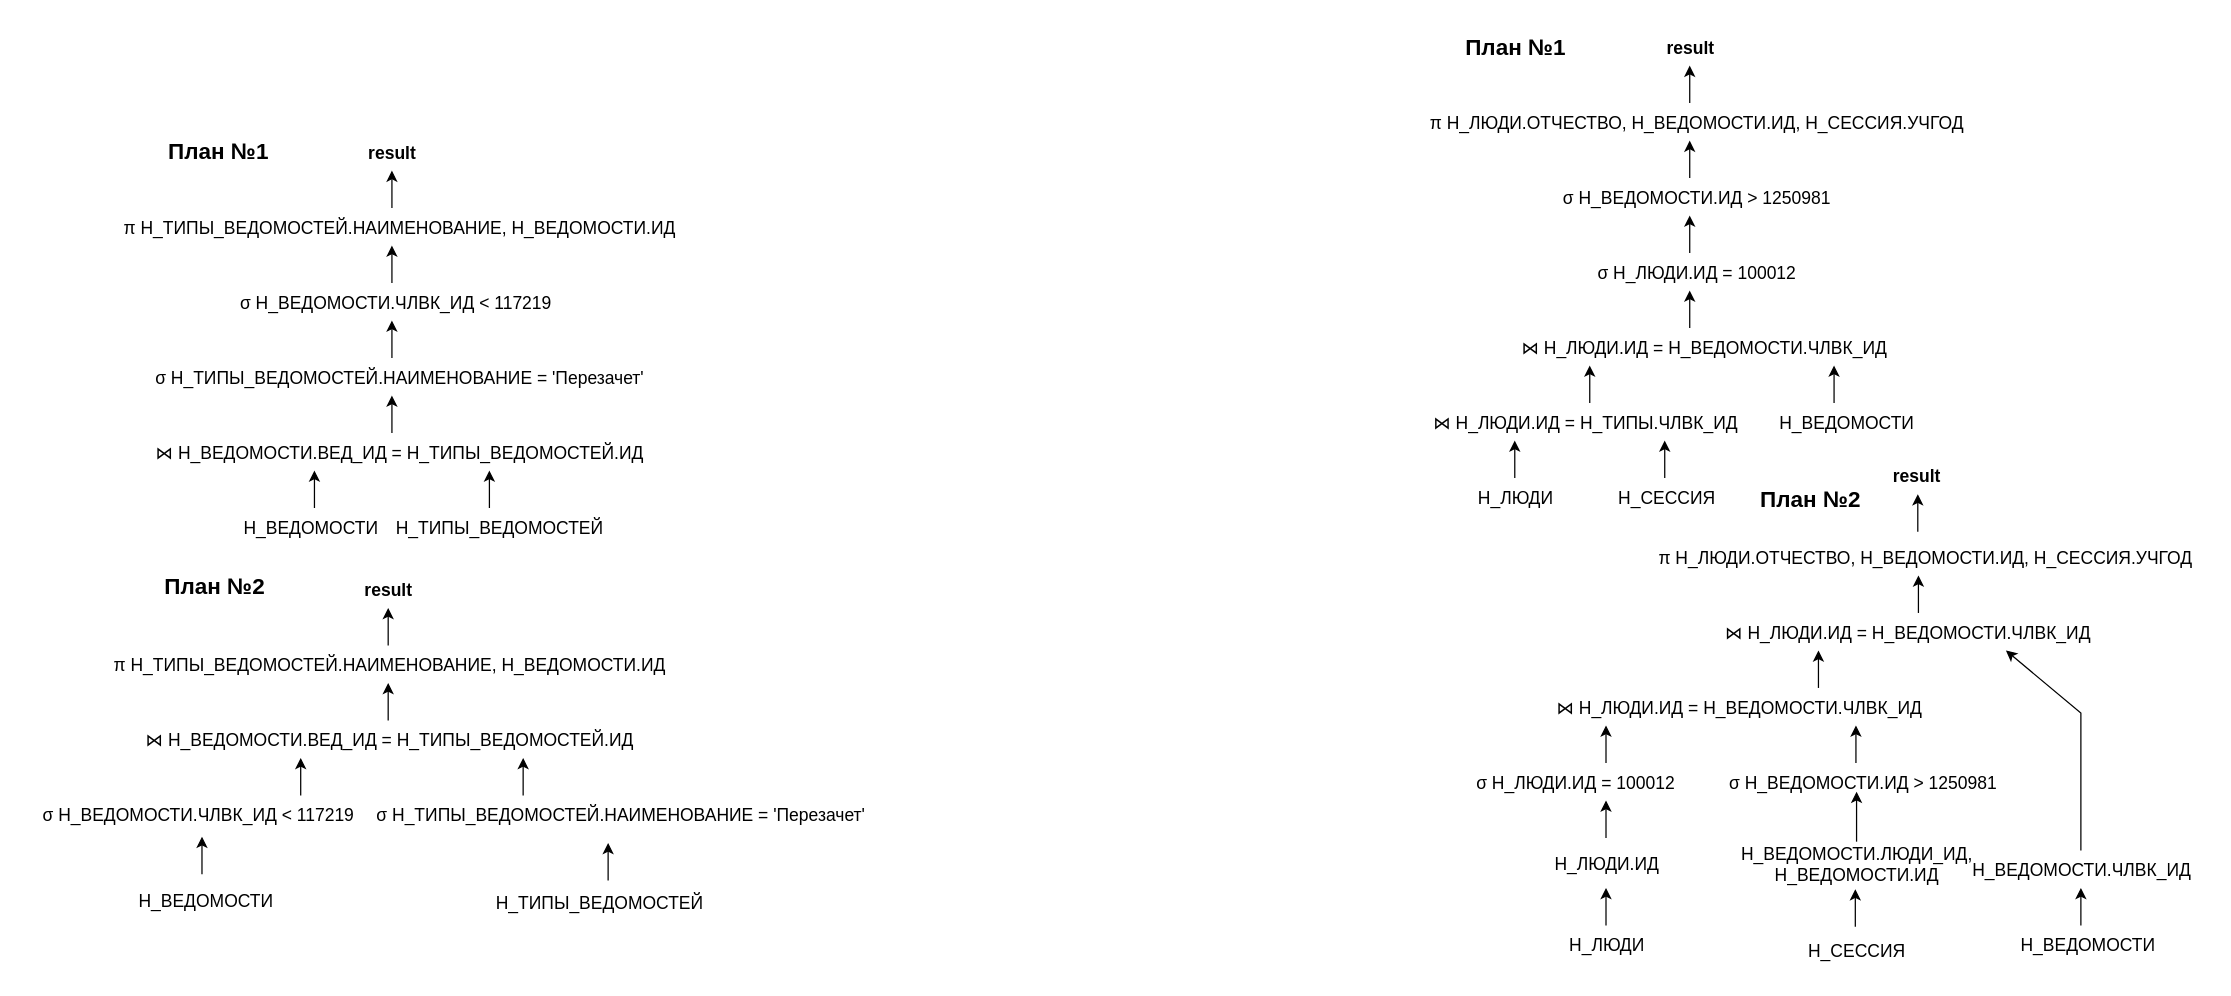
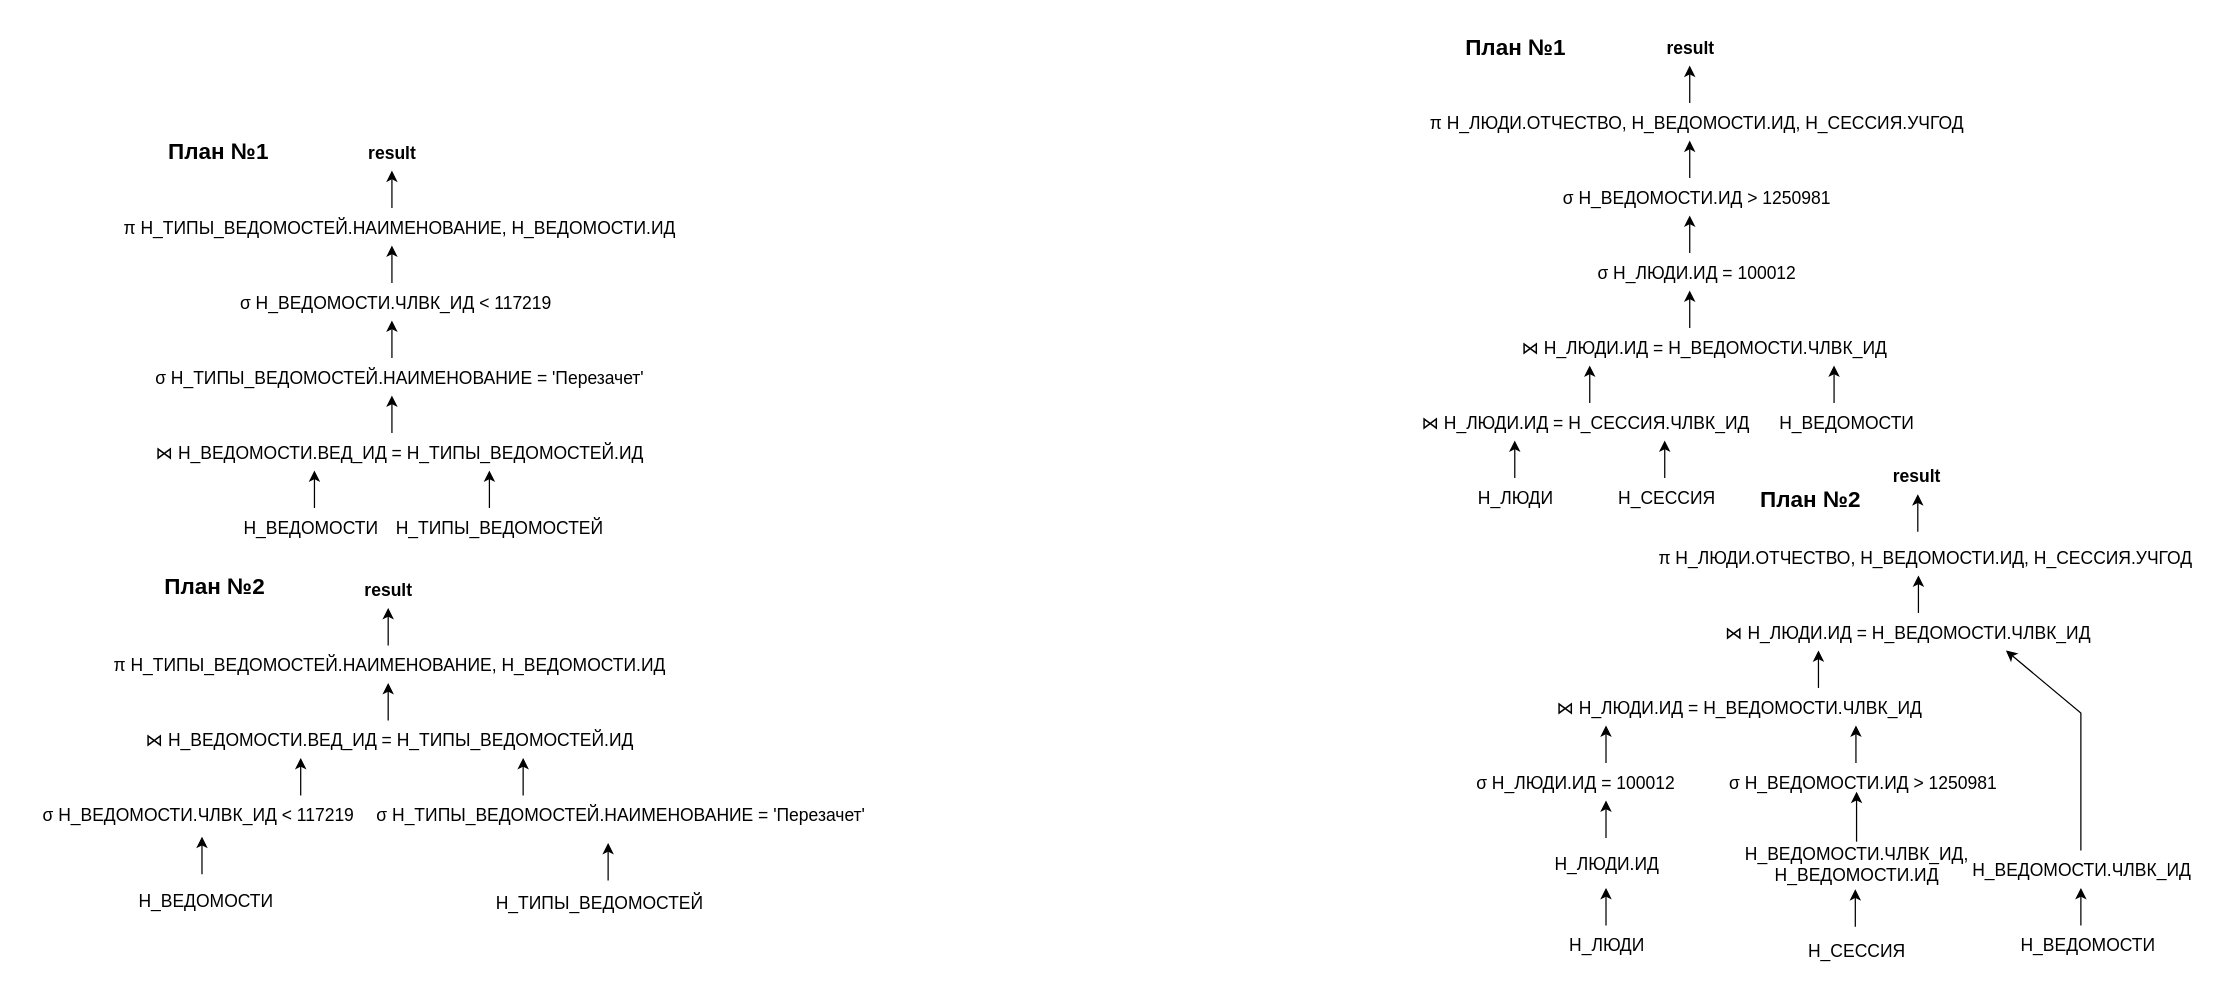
- <mxCell id="35" value="&lt;font style=&quot;font-size: 14px;&quot;&gt;⋈&amp;nbsp;Н_ЛЮДИ.ИД = Н_ТИПЫ.ЧЛВК_ИД&lt;/font&gt;" style="text;html=1;align=center;verticalAlign=middle;resizable=0;points=[];autosize=1;strokeColor=none;fillColor=none;" parent="1" vertex="1"><mxGeometry x="1128.5" y="323" width="278" height="29" as="geometry" /></mxCell>
+ <mxCell id="35" value="&lt;font style=&quot;font-size: 14px;&quot;&gt;⋈&amp;nbsp;Н_ЛЮДИ.ИД = Н_СЕССИЯ.ЧЛВК_ИД&lt;/font&gt;" style="text;html=1;align=center;verticalAlign=middle;resizable=0;points=[];autosize=1;strokeColor=none;fillColor=none;" parent="1" vertex="1"><mxGeometry x="1128.5" y="323" width="278" height="29" as="geometry" /></mxCell>
- <mxCell id="48" value="&lt;font style=&quot;font-size: 14px;&quot;&gt;Н_ВЕДОМОСТИ.ЛЮДИ_ИД,&lt;br&gt;Н_ВЕДОМОСТИ.ИД&lt;/font&gt;" style="text;html=1;align=center;verticalAlign=middle;resizable=0;points=[];autosize=1;strokeColor=none;fillColor=none;" parent="1" vertex="1"><mxGeometry x="1386" y="667.5" width="197" height="46" as="geometry" /></mxCell>
+ <mxCell id="48" value="&lt;font style=&quot;font-size: 14px;&quot;&gt;Н_ВЕДОМОСТИ.ЧЛВК_ИД,&lt;br&gt;Н_ВЕДОМОСТИ.ИД&lt;/font&gt;" style="text;html=1;align=center;verticalAlign=middle;resizable=0;points=[];autosize=1;strokeColor=none;fillColor=none;" parent="1" vertex="1"><mxGeometry x="1386" y="667.5" width="197" height="46" as="geometry" /></mxCell>
